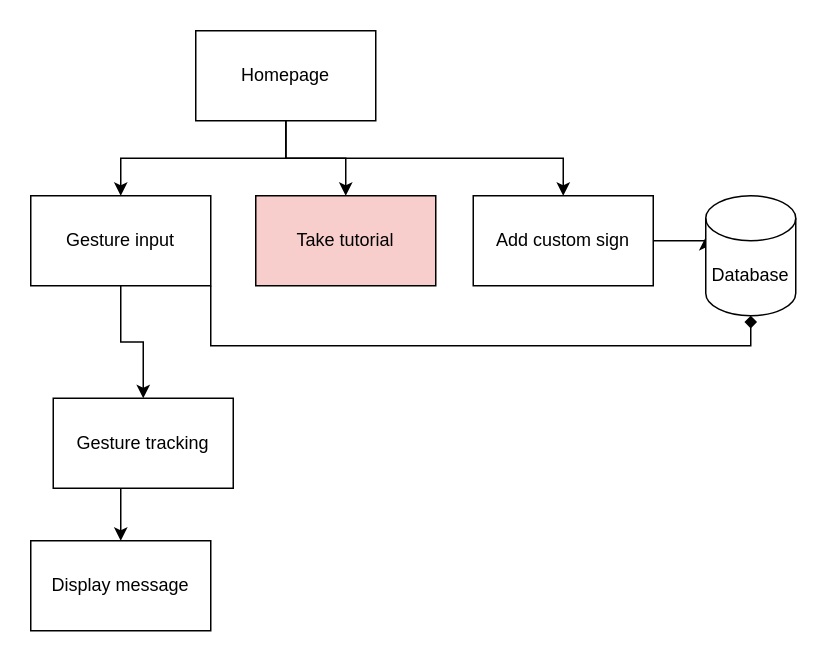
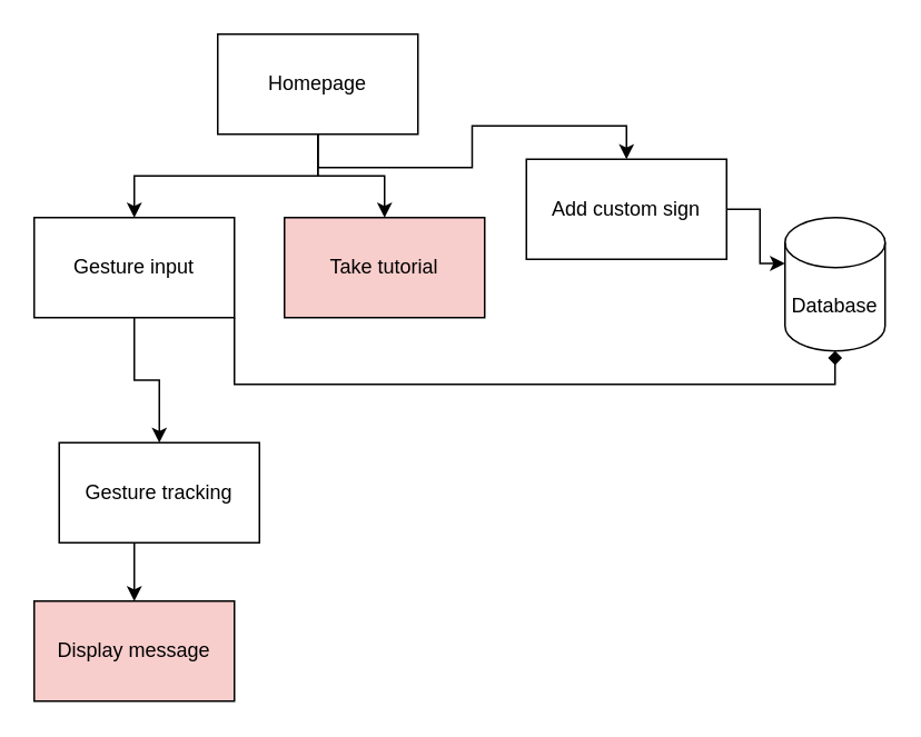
- <mxCell id="11" value="Add custom sign" style="rounded=0;whiteSpace=wrap;html=1;" parent="1" vertex="1"><mxGeometry x="315" y="130" width="120" height="60" as="geometry" /></mxCell>
+ <mxCell id="11" value="Add custom sign" style="rounded=0;whiteSpace=wrap;html=1;" parent="1" vertex="1"><mxGeometry x="315" y="95" width="120" height="60" as="geometry" /></mxCell>
- <mxCell id="15" value="Display message" style="rounded=0;whiteSpace=wrap;html=1;" parent="1" vertex="1"><mxGeometry x="20" y="360" width="120" height="60" as="geometry" /></mxCell>
+ <mxCell id="15" value="Display message" style="rounded=0;whiteSpace=wrap;html=1;fillColor=#f8cecc;" parent="1" vertex="1"><mxGeometry x="20" y="360" width="120" height="60" as="geometry" /></mxCell>
